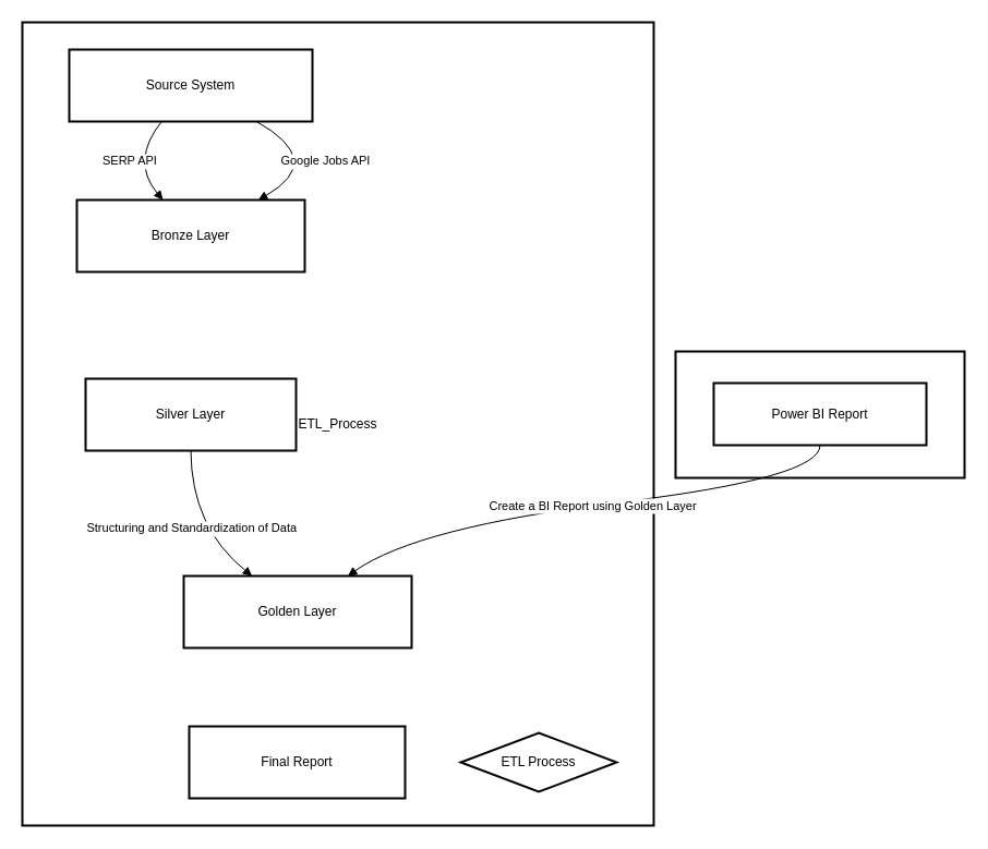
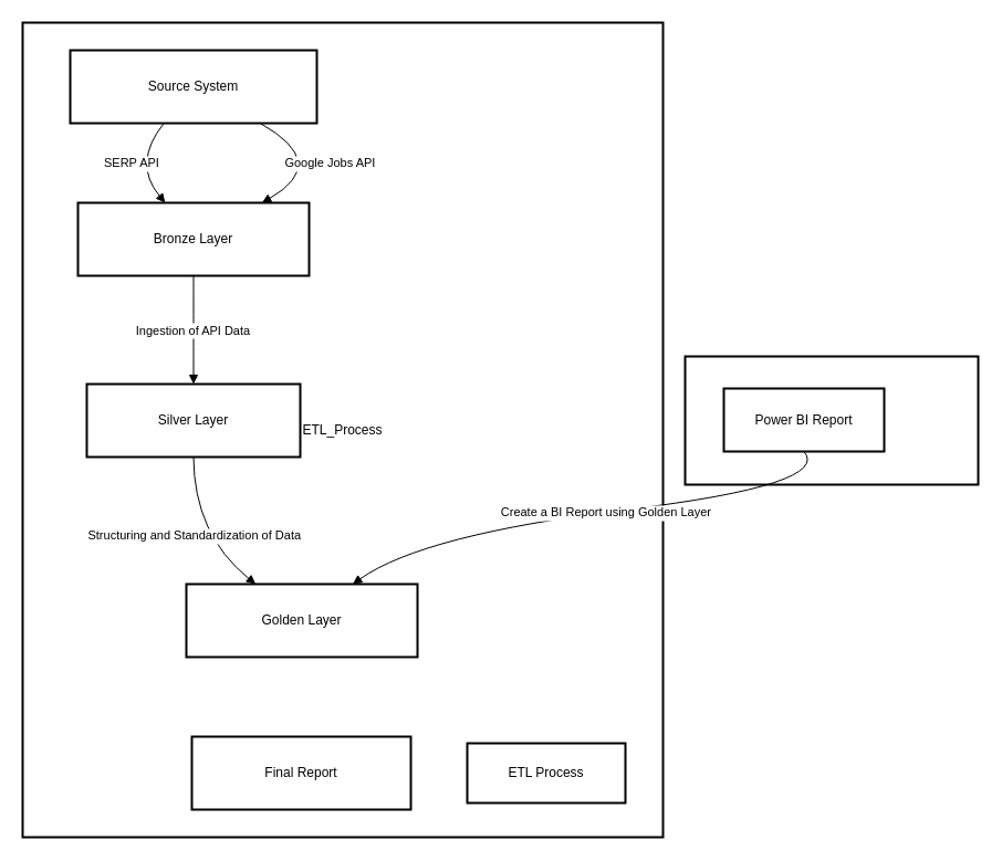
+ <mxCell id="13" value="Ingestion of API Data" style="curved=1;startArrow=none;endArrow=block;exitX=0.5;exitY=1.01;entryX=0.5;entryY=0;" parent="1" source="5" target="6" edge="1"><mxGeometry relative="1" as="geometry"><Array as="points" /></mxGeometry></mxCell>
- <mxCell id="10" value="Power BI Report" style="whiteSpace=wrap;strokeWidth=2;" parent="1" vertex="1"><mxGeometry x="654" y="351" width="195" height="57" as="geometry" /></mxCell>
+ <mxCell id="10" value="Power BI Report" style="whiteSpace=wrap;strokeWidth=2;" parent="1" vertex="1"><mxGeometry x="654" y="351" width="145" height="57" as="geometry" /></mxCell>
- <mxCell id="9" value="ETL Process" style="rhombus;whiteSpace=wrap;strokeWidth=2;" parent="1" vertex="1"><mxGeometry x="422" y="672" width="143" height="54" as="geometry" /></mxCell>
+ <mxCell id="9" value="ETL Process" style="whiteSpace=wrap;strokeWidth=2;" parent="1" vertex="1"><mxGeometry x="422" y="672" width="143" height="54" as="geometry" /></mxCell>
